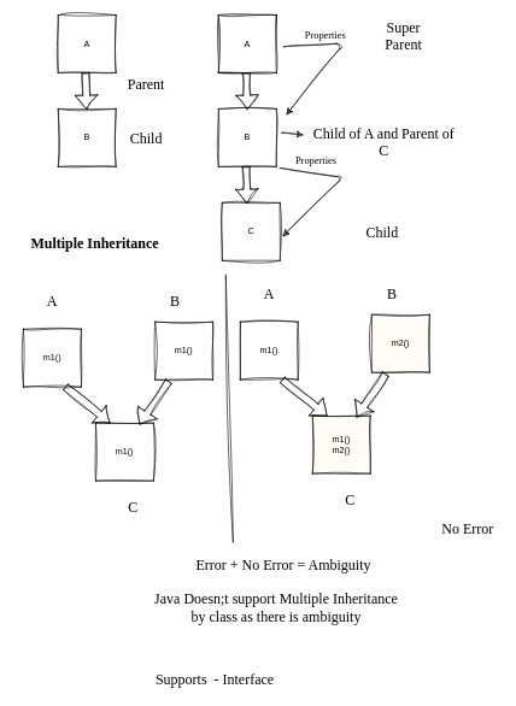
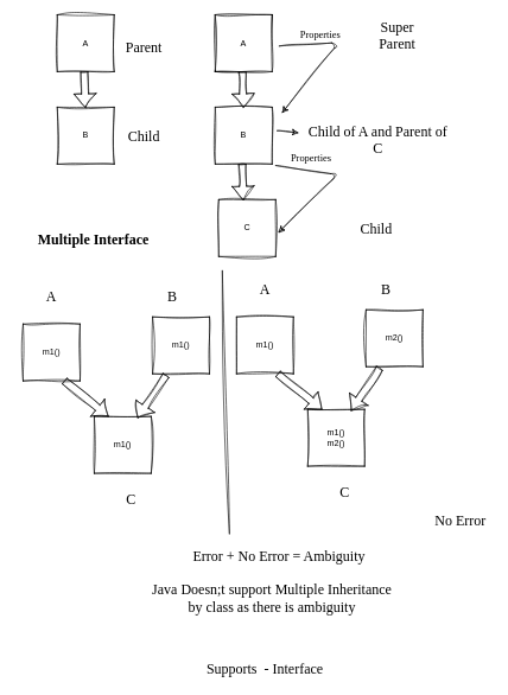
- <mxCell id="11" value="Parent" style="text;html=1;strokeColor=none;fillColor=none;align=center;verticalAlign=middle;whiteSpace=wrap;rounded=0;sketch=1;hachureGap=4;jiggle=2;curveFitting=1;fontFamily=Architects Daughter;fontSource=https%3A%2F%2Ffonts.googleapis.com%2Fcss%3Ffamily%3DArchitects%2BDaughter;fontSize=20;" parent="1" vertex="1"><mxGeometry x="172" y="100" width="60" height="30" as="geometry" /></mxCell>
+ <mxCell id="11" value="Parent" style="text;html=1;strokeColor=none;fillColor=none;align=center;verticalAlign=middle;whiteSpace=wrap;rounded=0;sketch=1;hachureGap=4;jiggle=2;curveFitting=1;fontFamily=Architects Daughter;fontSource=https%3A%2F%2Ffonts.googleapis.com%2Fcss%3Ffamily%3DArchitects%2BDaughter;fontSize=20;" parent="1" vertex="1"><mxGeometry x="172" y="50" width="60" height="30" as="geometry" /></mxCell>
- <mxCell id="35" value="&lt;b&gt;Multiple Inheritance&lt;/b&gt;" style="text;html=1;strokeColor=none;fillColor=none;align=center;verticalAlign=middle;whiteSpace=wrap;rounded=0;sketch=1;hachureGap=4;jiggle=2;curveFitting=1;fontFamily=Architects Daughter;fontSource=https%3A%2F%2Ffonts.googleapis.com%2Fcss%3Ffamily%3DArchitects%2BDaughter;fontSize=20;" parent="1" vertex="1"><mxGeometry x="20" y="320" width="222" height="30" as="geometry" /></mxCell>
+ <mxCell id="35" value="&lt;b&gt;Multiple Interface&lt;/b&gt;" style="text;html=1;strokeColor=none;fillColor=none;align=center;verticalAlign=middle;whiteSpace=wrap;rounded=0;sketch=1;hachureGap=4;jiggle=2;curveFitting=1;fontFamily=Architects Daughter;fontSource=https%3A%2F%2Ffonts.googleapis.com%2Fcss%3Ffamily%3DArchitects%2BDaughter;fontSize=20;" parent="1" vertex="1"><mxGeometry x="20" y="320" width="222" height="30" as="geometry" /></mxCell>
- <mxCell id="24" value="m2()" style="whiteSpace=wrap;html=1;aspect=fixed;sketch=1;curveFitting=1;jiggle=2;fillColor=#fff2cc;" parent="1" vertex="1"><mxGeometry x="514" y="435" width="80" height="80" as="geometry" /></mxCell>
+ <mxCell id="24" value="m2()" style="whiteSpace=wrap;html=1;aspect=fixed;sketch=1;curveFitting=1;jiggle=2;" parent="1" vertex="1"><mxGeometry x="514" y="435" width="80" height="80" as="geometry" /></mxCell>
- <mxCell id="25" value="m1()&lt;br&gt;m2()" style="whiteSpace=wrap;html=1;aspect=fixed;sketch=1;curveFitting=1;jiggle=2;fillColor=#fff2cc;" parent="1" vertex="1"><mxGeometry x="432" y="575" width="80" height="80" as="geometry" /></mxCell>
+ <mxCell id="25" value="m1()&lt;br&gt;m2()" style="whiteSpace=wrap;html=1;aspect=fixed;sketch=1;curveFitting=1;jiggle=2;" parent="1" vertex="1"><mxGeometry x="432" y="575" width="80" height="80" as="geometry" /></mxCell>
- <mxCell id="36" value="Supports&amp;nbsp; - Interface" style="text;html=1;strokeColor=none;fillColor=none;align=center;verticalAlign=middle;whiteSpace=wrap;rounded=0;sketch=1;hachureGap=4;jiggle=2;curveFitting=1;fontFamily=Architects Daughter;fontSource=https%3A%2F%2Ffonts.googleapis.com%2Fcss%3Ffamily%3DArchitects%2BDaughter;fontSize=20;" parent="1" vertex="1"><mxGeometry x="172" y="925" width="250" height="30" as="geometry" /></mxCell>
+ <mxCell id="36" value="Supports&amp;nbsp; - Interface" style="text;html=1;strokeColor=none;fillColor=none;align=center;verticalAlign=middle;whiteSpace=wrap;rounded=0;sketch=1;hachureGap=4;jiggle=2;curveFitting=1;fontFamily=Architects Daughter;fontSource=https%3A%2F%2Ffonts.googleapis.com%2Fcss%3Ffamily%3DArchitects%2BDaughter;fontSize=20;" parent="1" vertex="1"><mxGeometry x="247" y="925" width="250" height="30" as="geometry" /></mxCell>
